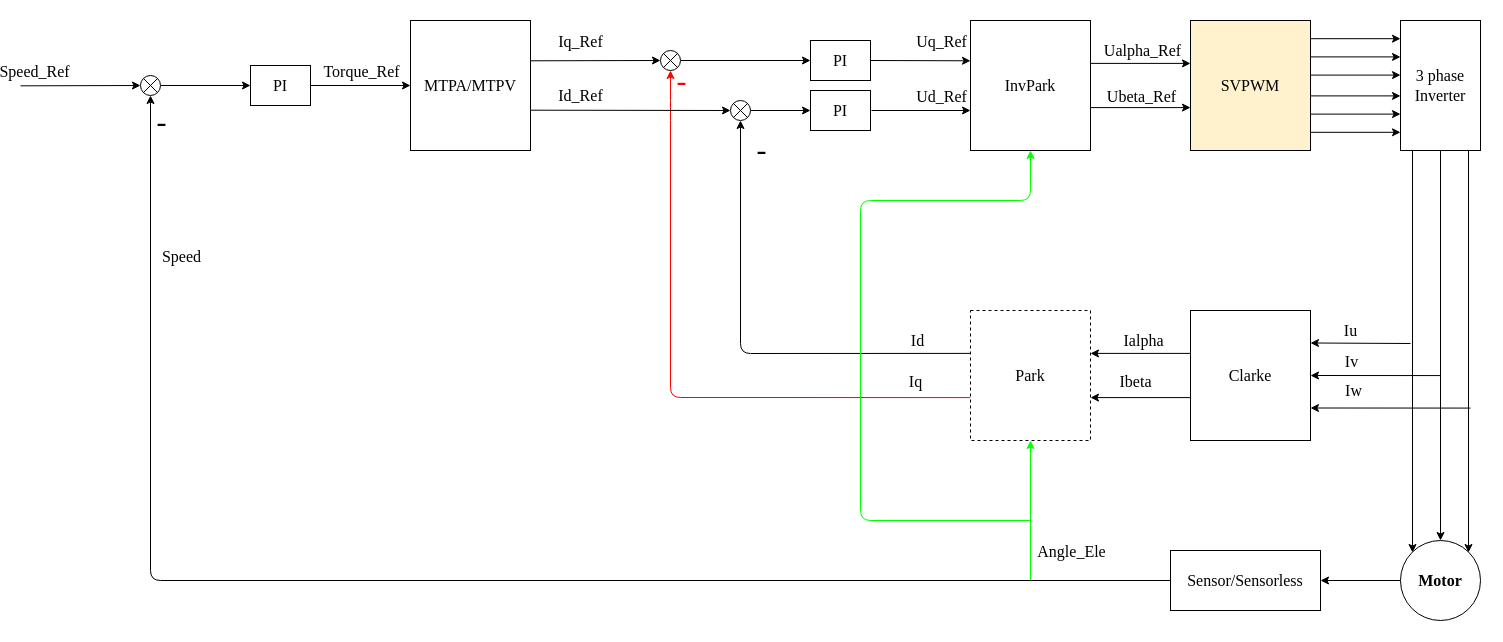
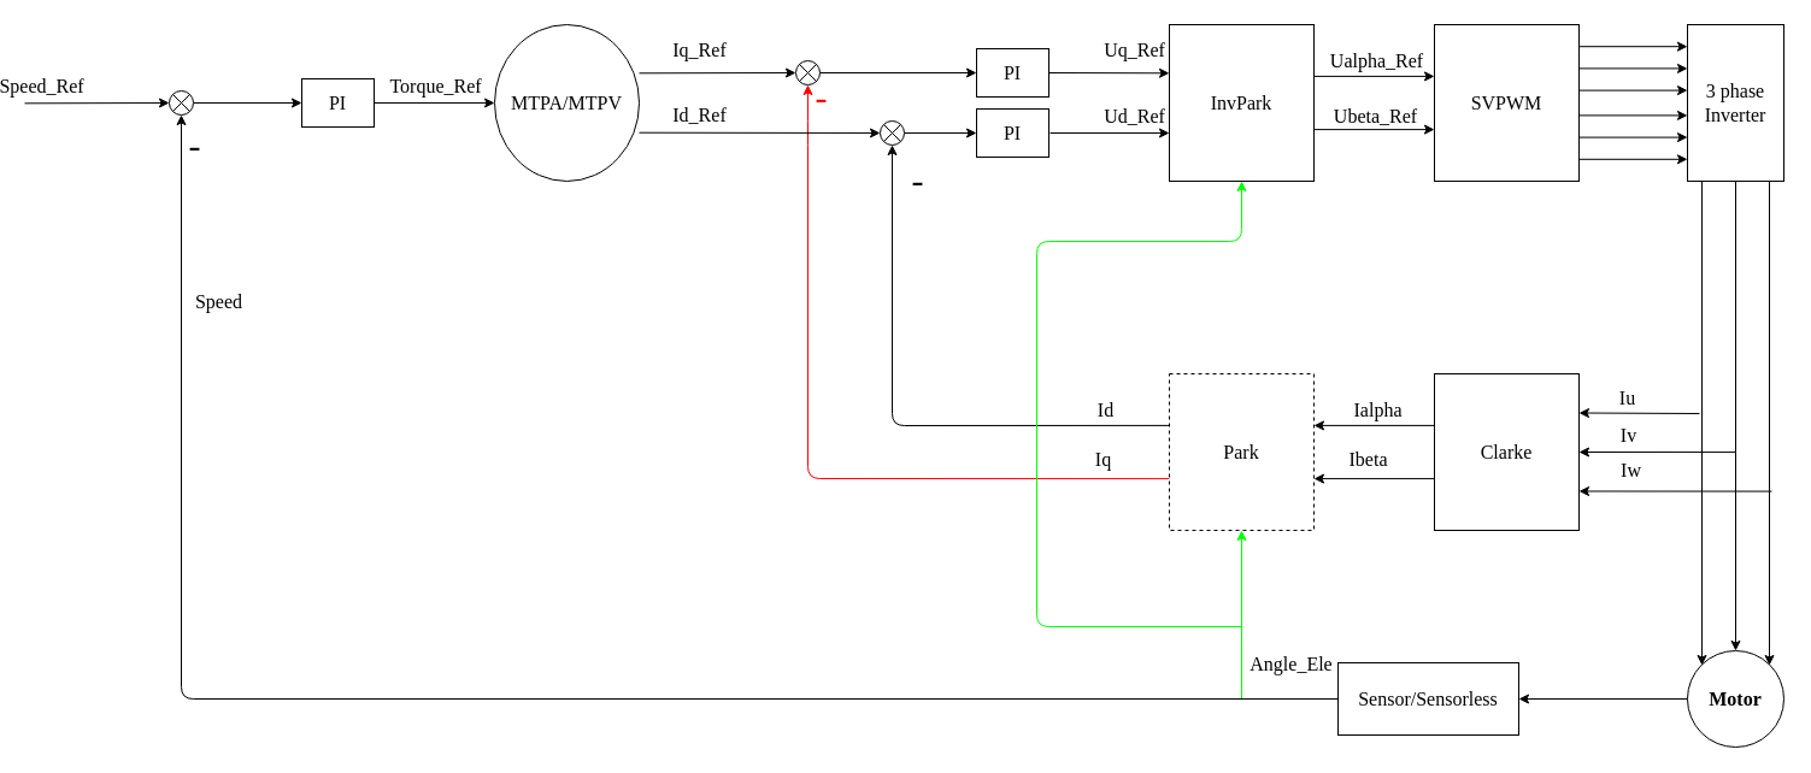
- <mxCell id="52" value="MTPA/MTPV" style="rounded=0;whiteSpace=wrap;html=1;fontFamily=Times New Roman;fontSize=16;points=[[0,0.5,0,0,0],[0.5,1,0,0,0],[1,0.31,0,0,0],[1,0.69,0,0,0]];" parent="1" vertex="1"><mxGeometry x="410" y="20" width="120" height="130" as="geometry" /></mxCell>
+ <mxCell id="52" value="MTPA/MTPV" style="ellipse;whiteSpace=wrap;html=1;fontFamily=Times New Roman;fontSize=16;points=[[0,0.5,0,0,0],[0.5,1,0,0,0],[1,0.31,0,0,0],[1,0.69,0,0,0]];" parent="1" vertex="1"><mxGeometry x="410" y="20" width="120" height="130" as="geometry" /></mxCell>
- <mxCell id="14" value="SVPWM" style="rounded=0;whiteSpace=wrap;html=1;fontFamily=Times New Roman;fontSize=16;points=[[0,0.33,0,0,0],[0,0.67,0,0,0],[1,0.14,0,0,0],[1,0.28,0,0,0],[1,0.42,0,0,0],[1,0.58,0,0,0],[1,0.72,0,0,0],[1,0.86,0,0,0]];fillColor=#fff2cc;" parent="1" vertex="1"><mxGeometry x="1190" y="20" width="120" height="130" as="geometry" /></mxCell>
+ <mxCell id="14" value="SVPWM" style="rounded=0;whiteSpace=wrap;html=1;fontFamily=Times New Roman;fontSize=16;points=[[0,0.33,0,0,0],[0,0.67,0,0,0],[1,0.14,0,0,0],[1,0.28,0,0,0],[1,0.42,0,0,0],[1,0.58,0,0,0],[1,0.72,0,0,0],[1,0.86,0,0,0]];" parent="1" vertex="1"><mxGeometry x="1190" y="20" width="120" height="130" as="geometry" /></mxCell>
- <mxCell id="66" value="Sensor/Sensorless" style="rounded=0;whiteSpace=wrap;html=1;fontFamily=Times New Roman;fontSize=16;fontColor=#000000;" parent="1" vertex="1"><mxGeometry x="1170" y="550" width="150" height="60" as="geometry" /></mxCell>
+ <mxCell id="66" value="Sensor/Sensorless" style="rounded=0;whiteSpace=wrap;html=1;fontFamily=Times New Roman;fontSize=16;fontColor=#000000;" parent="1" vertex="1"><mxGeometry x="1110" y="550" width="150" height="60" as="geometry" /></mxCell>
